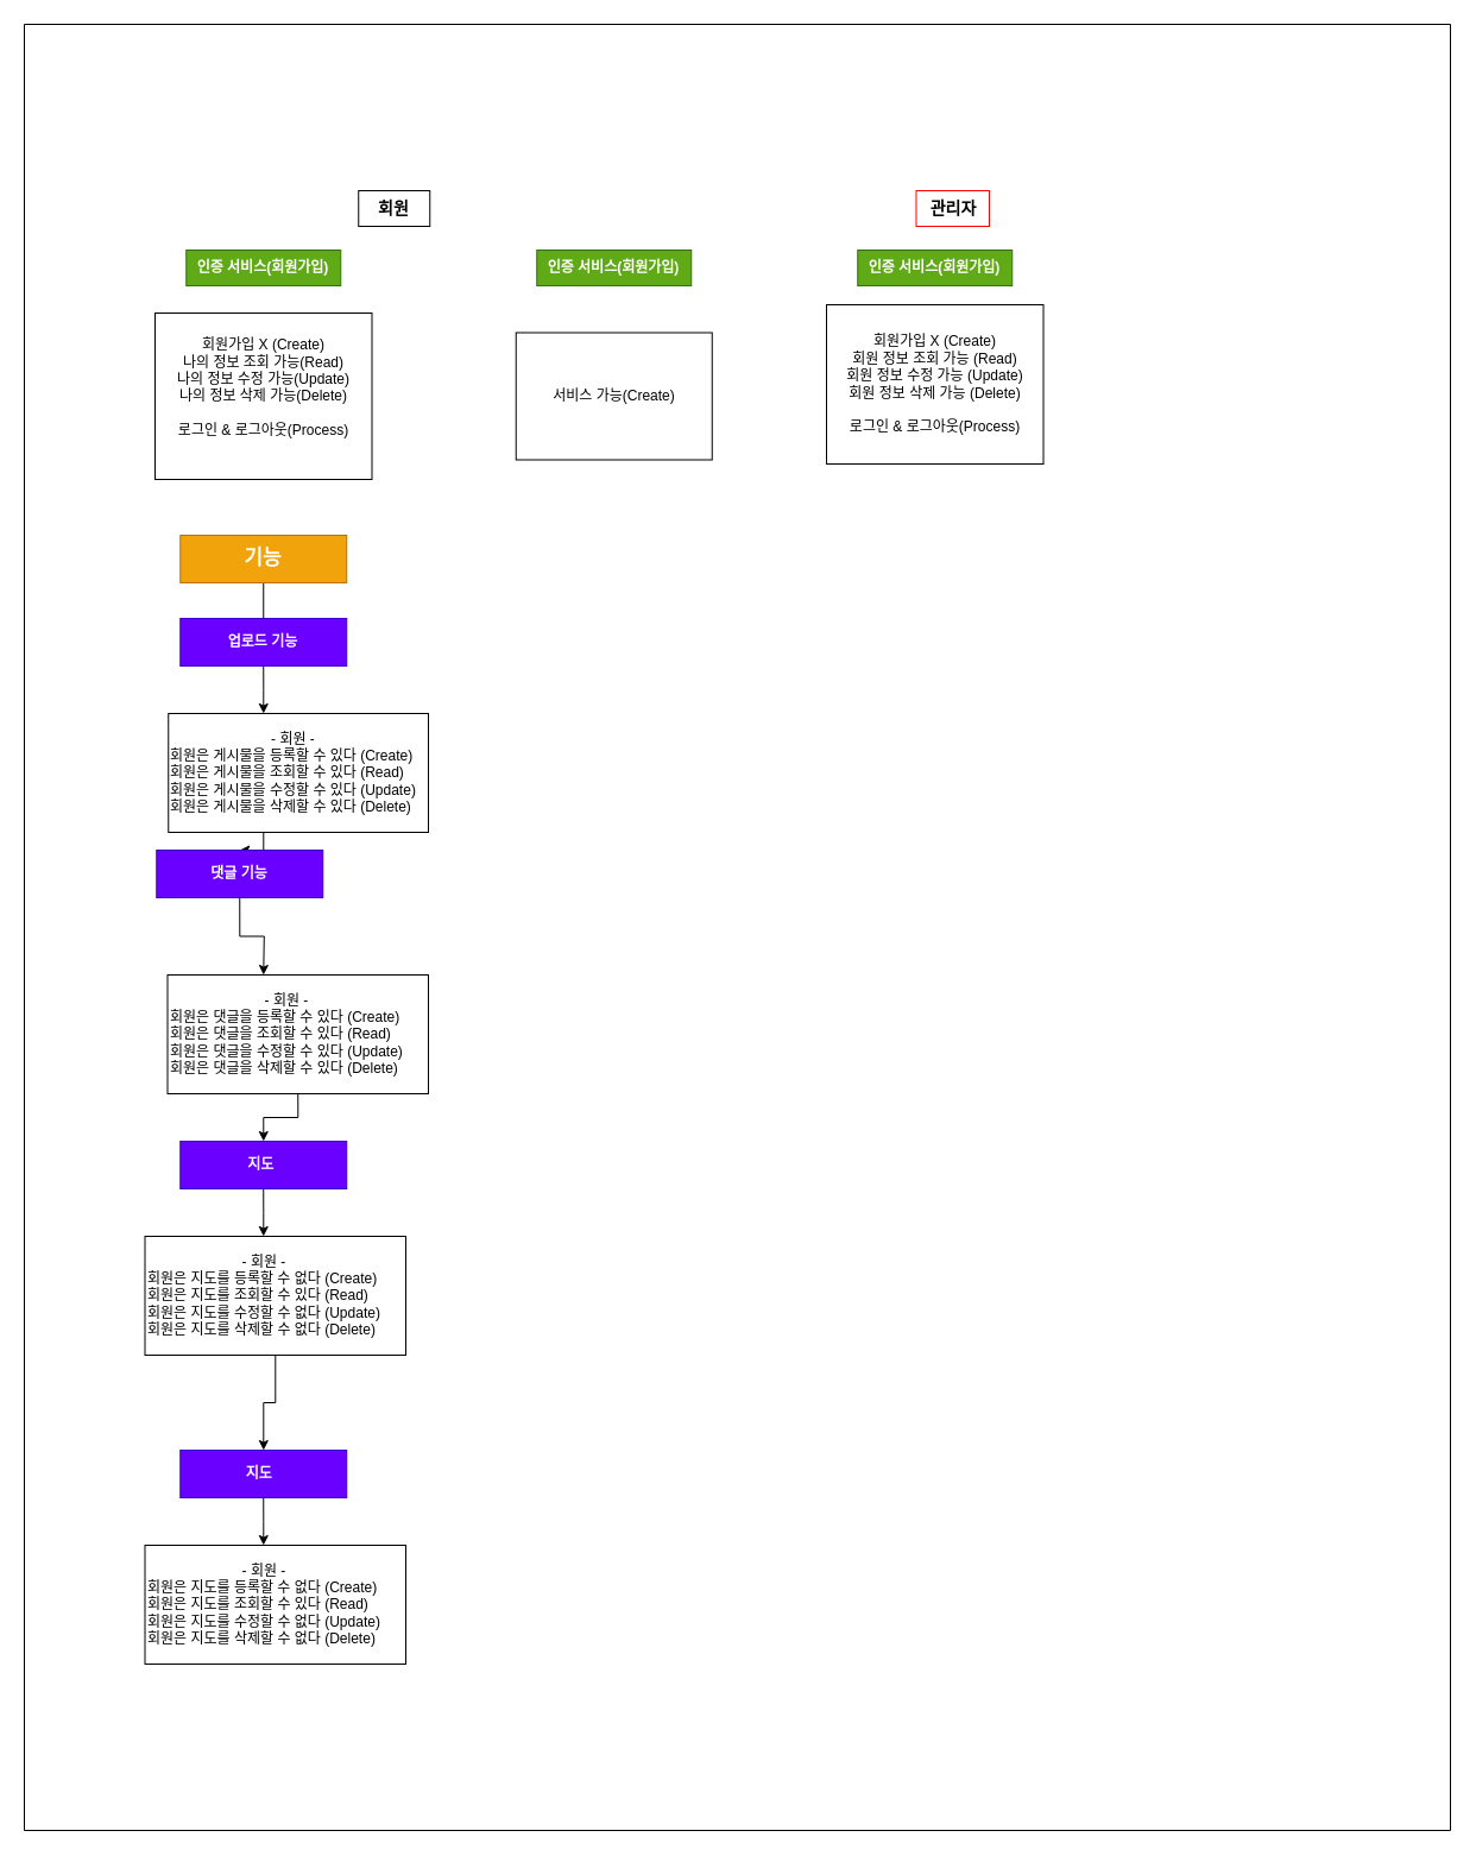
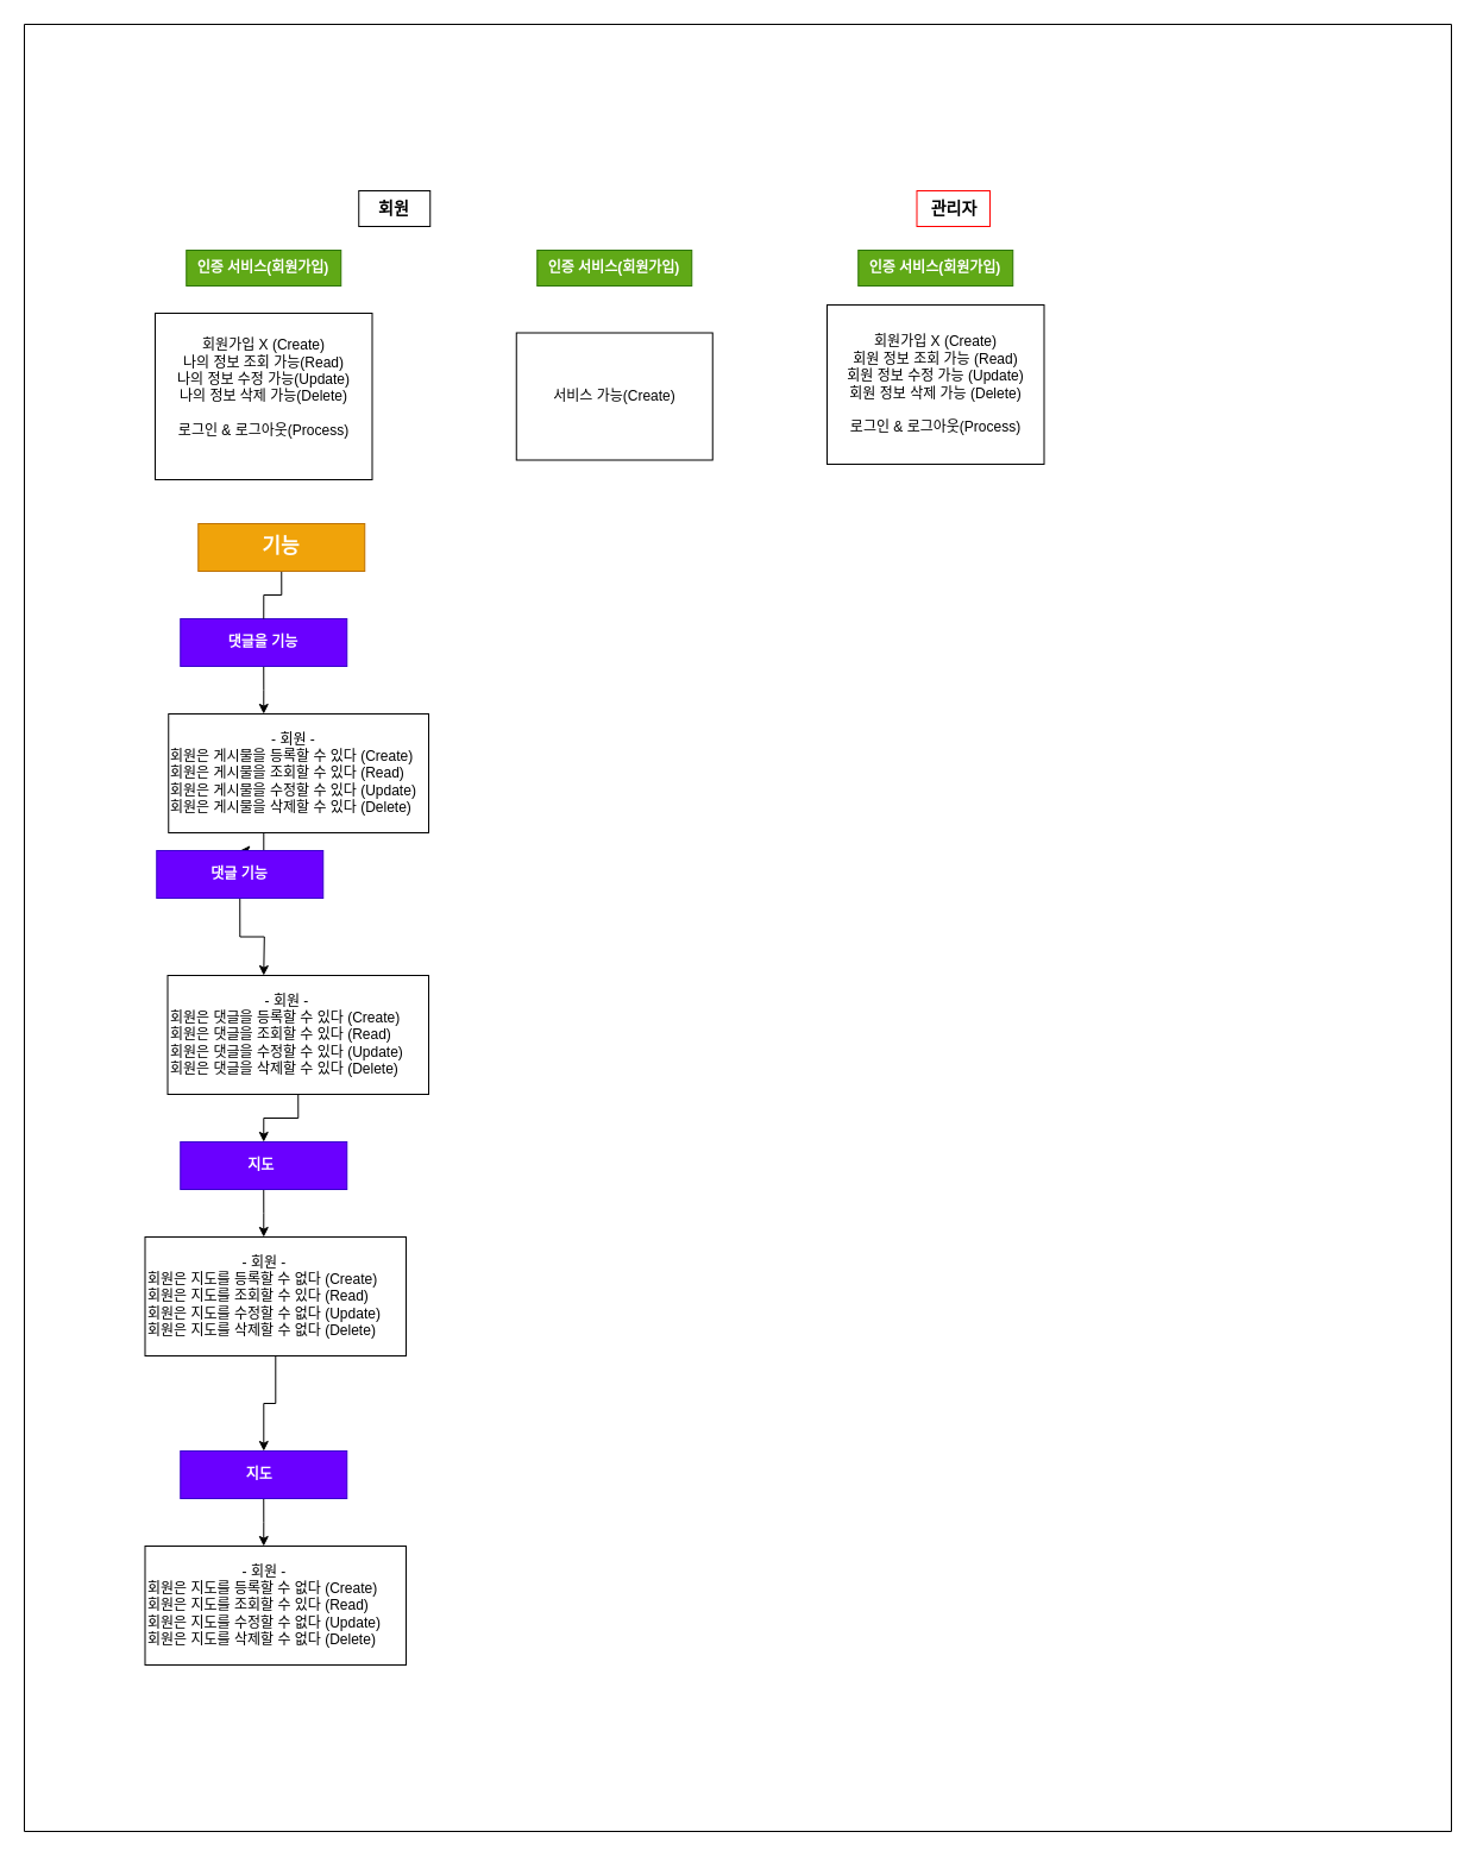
- <mxCell id="21" value="기능" style="text;html=1;align=center;verticalAlign=middle;whiteSpace=wrap;rounded=0;strokeColor=#BD7000;fillColor=#f0a30a;fontColor=#FFFFFF;fontStyle=1;fontSize=17;" vertex="1" parent="1"><mxGeometry x="151.25" y="450" width="140" height="40" as="geometry" /></mxCell>
+ <mxCell id="21" value="기능" style="text;html=1;align=center;verticalAlign=middle;whiteSpace=wrap;rounded=0;strokeColor=#BD7000;fillColor=#f0a30a;fontColor=#FFFFFF;fontStyle=1;fontSize=17;" vertex="1" parent="1"><mxGeometry x="166.25" y="440" width="140" height="40" as="geometry" /></mxCell>
- <mxCell id="17" value="&lt;font&gt;업로드 기능&lt;/font&gt;" style="text;html=1;align=center;verticalAlign=middle;whiteSpace=wrap;rounded=0;strokeColor=#3700CC;fillColor=#6a00ff;fontColor=#ffffff;fontStyle=1" vertex="1" parent="1"><mxGeometry x="151.25" y="520" width="140" height="40" as="geometry" /></mxCell>
+ <mxCell id="17" value="&lt;font&gt;댓글을 기능&lt;/font&gt;" style="text;html=1;align=center;verticalAlign=middle;whiteSpace=wrap;rounded=0;strokeColor=#3700CC;fillColor=#6a00ff;fontColor=#ffffff;fontStyle=1" vertex="1" parent="1"><mxGeometry x="151.25" y="520" width="140" height="40" as="geometry" /></mxCell>
